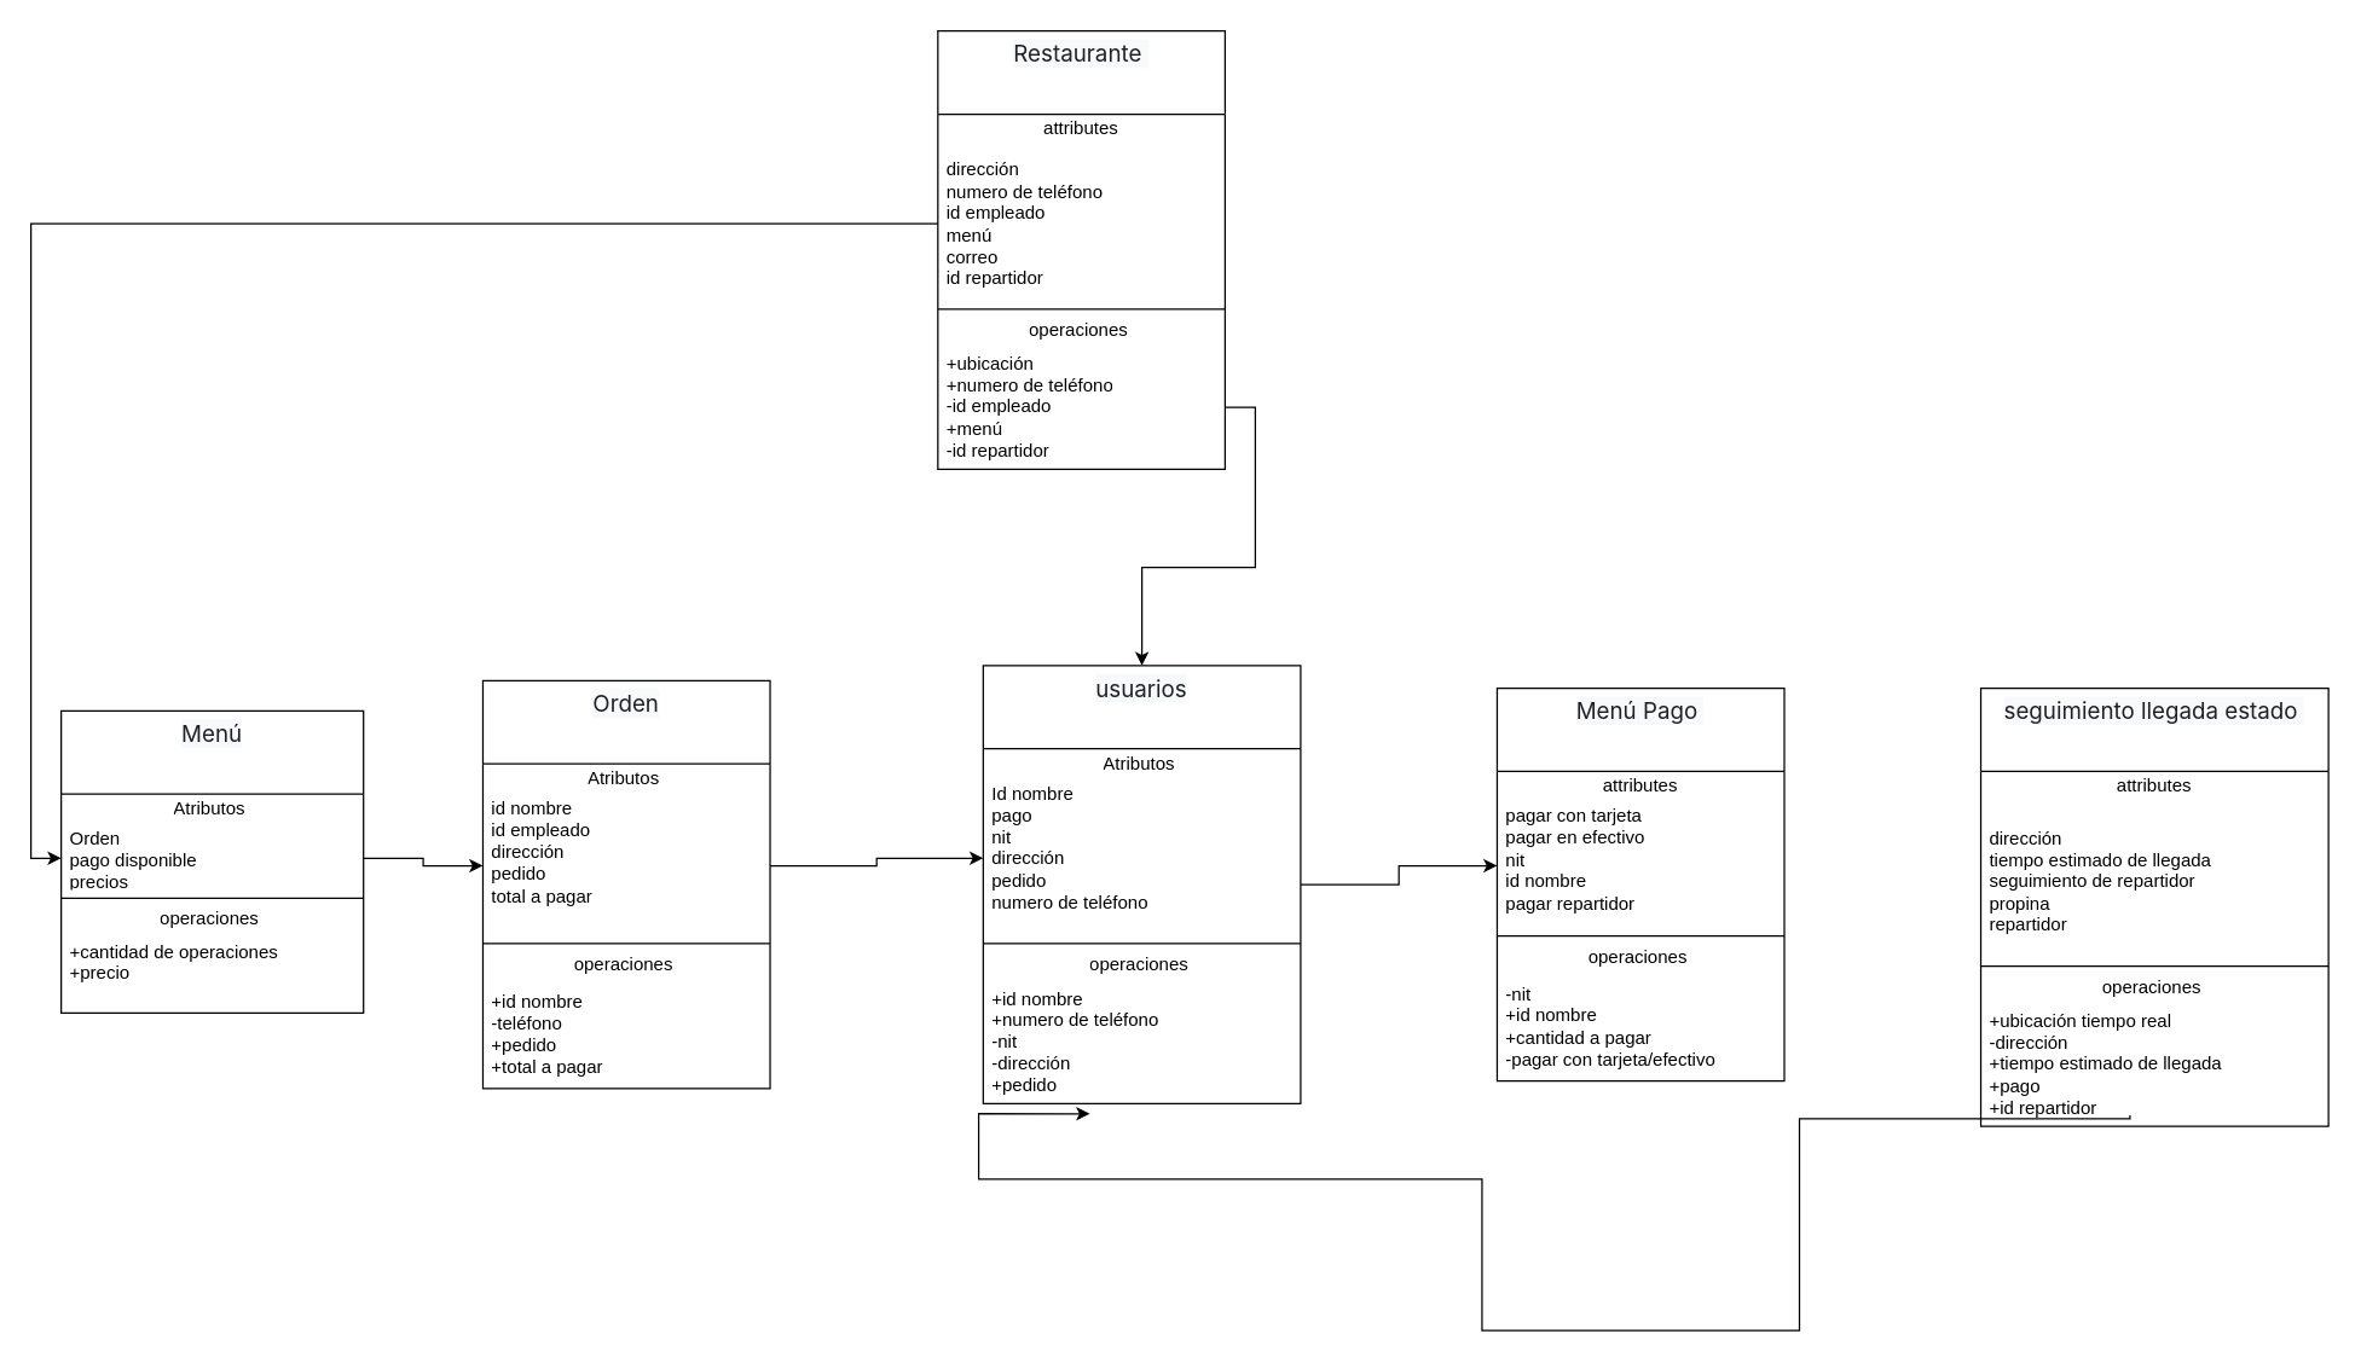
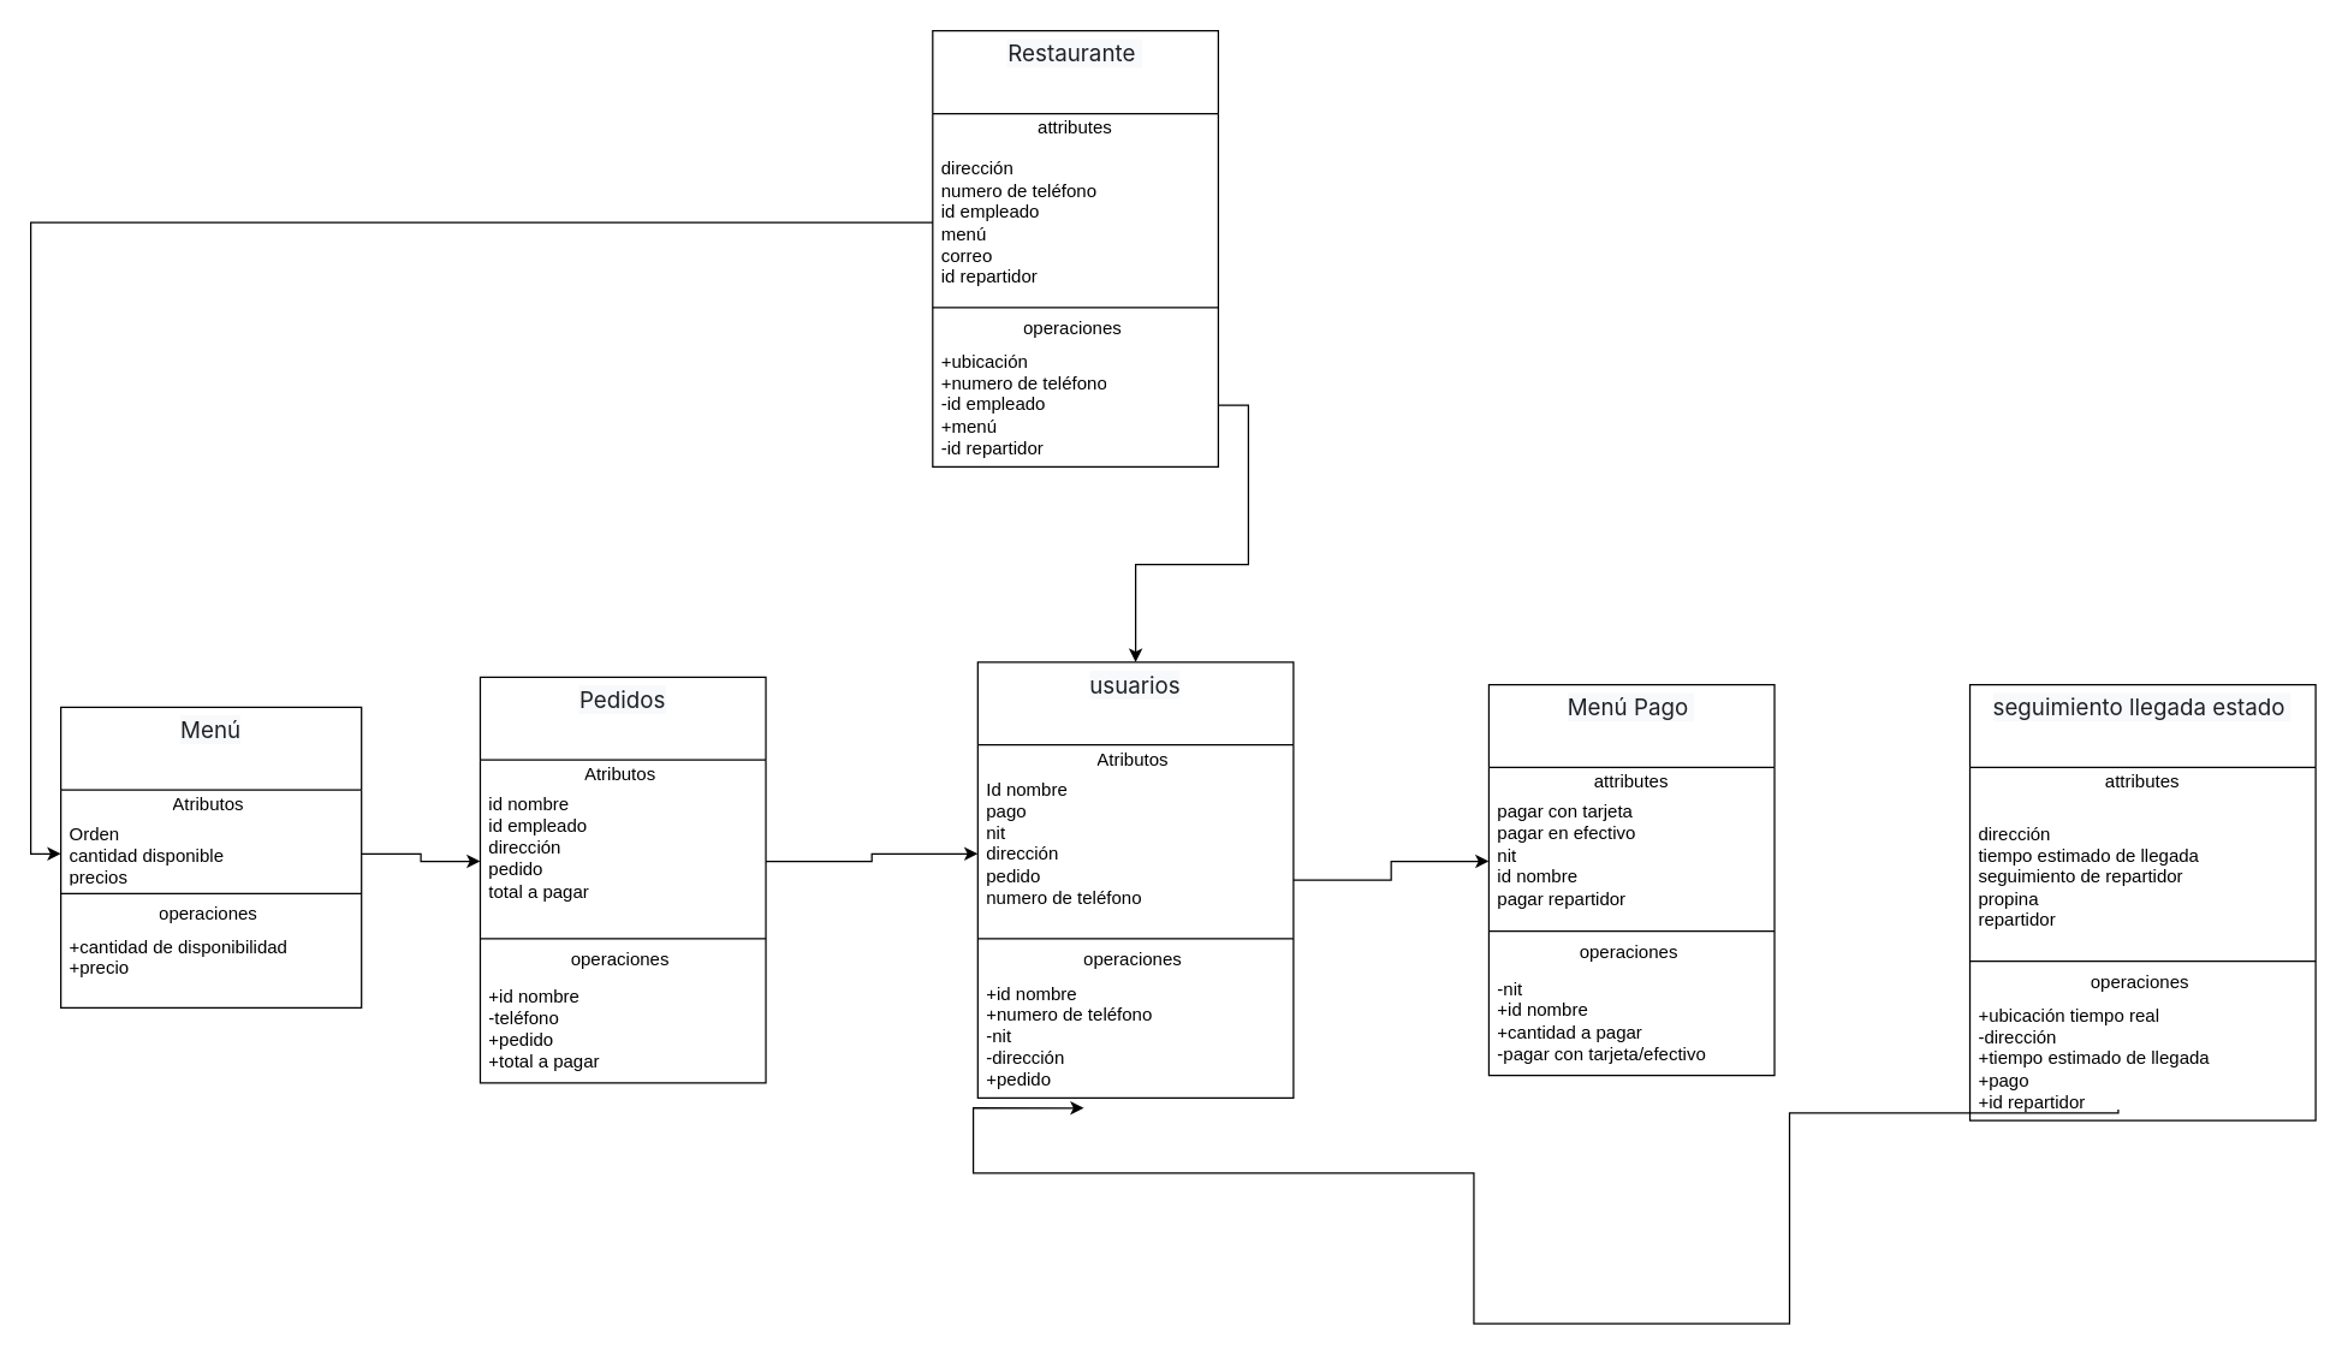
- <mxCell id="2" value="&lt;span style=&quot;color: rgb(29, 33, 37); font-family: -apple-system, BlinkMacSystemFont, &amp;quot;Segoe UI&amp;quot;, Roboto, &amp;quot;Helvetica Neue&amp;quot;, Arial, &amp;quot;Noto Sans&amp;quot;, &amp;quot;Liberation Sans&amp;quot;, sans-serif, &amp;quot;Apple Color Emoji&amp;quot;, &amp;quot;Segoe UI Emoji&amp;quot;, &amp;quot;Segoe UI Symbol&amp;quot;, &amp;quot;Noto Color Emoji&amp;quot;; font-size: 15px; text-align: left; background-color: rgb(248, 249, 250);&quot;&gt;Orden&lt;/span&gt;" style="swimlane;fontStyle=0;align=center;verticalAlign=top;childLayout=stackLayout;horizontal=1;startSize=55;horizontalStack=0;resizeParent=1;resizeParentMax=0;resizeLast=0;collapsible=0;marginBottom=0;html=1;whiteSpace=wrap;" parent="1" vertex="1"><mxGeometry x="319" y="450" width="190" height="270" as="geometry" /></mxCell>
+ <mxCell id="2" value="&lt;span style=&quot;color: rgb(29, 33, 37); font-family: -apple-system, BlinkMacSystemFont, &amp;quot;Segoe UI&amp;quot;, Roboto, &amp;quot;Helvetica Neue&amp;quot;, Arial, &amp;quot;Noto Sans&amp;quot;, &amp;quot;Liberation Sans&amp;quot;, sans-serif, &amp;quot;Apple Color Emoji&amp;quot;, &amp;quot;Segoe UI Emoji&amp;quot;, &amp;quot;Segoe UI Symbol&amp;quot;, &amp;quot;Noto Color Emoji&amp;quot;; font-size: 15px; text-align: left; background-color: rgb(248, 249, 250);&quot;&gt;Pedidos&lt;/span&gt;" style="swimlane;fontStyle=0;align=center;verticalAlign=top;childLayout=stackLayout;horizontal=1;startSize=55;horizontalStack=0;resizeParent=1;resizeParentMax=0;resizeLast=0;collapsible=0;marginBottom=0;html=1;whiteSpace=wrap;" parent="1" vertex="1"><mxGeometry x="319" y="450" width="190" height="270" as="geometry" /></mxCell>
- <mxCell id="22" value="Orden&amp;nbsp;&lt;div&gt;pago disponible&amp;nbsp;&lt;/div&gt;&lt;div&gt;precios&amp;nbsp;&lt;/div&gt;" style="text;html=1;strokeColor=none;fillColor=none;align=left;verticalAlign=middle;spacingLeft=4;spacingRight=4;overflow=hidden;rotatable=0;points=[[0,0.5],[1,0.5]];portConstraint=eastwest;whiteSpace=wrap;" parent="20" vertex="1"><mxGeometry y="75" width="200" height="45" as="geometry" /></mxCell>
+ <mxCell id="22" value="Orden&amp;nbsp;&lt;div&gt;cantidad disponible&amp;nbsp;&lt;/div&gt;&lt;div&gt;precios&amp;nbsp;&lt;/div&gt;" style="text;html=1;strokeColor=none;fillColor=none;align=left;verticalAlign=middle;spacingLeft=4;spacingRight=4;overflow=hidden;rotatable=0;points=[[0,0.5],[1,0.5]];portConstraint=eastwest;whiteSpace=wrap;" parent="20" vertex="1"><mxGeometry y="75" width="200" height="45" as="geometry" /></mxCell>
- <mxCell id="25" value="+cantidad de operaciones&lt;div&gt;+precio&amp;nbsp;&lt;/div&gt;&lt;div&gt;&lt;br&gt;&lt;/div&gt;" style="text;html=1;strokeColor=none;fillColor=none;align=left;verticalAlign=middle;spacingLeft=4;spacingRight=4;overflow=hidden;rotatable=0;points=[[0,0.5],[1,0.5]];portConstraint=eastwest;whiteSpace=wrap;" parent="20" vertex="1"><mxGeometry y="148" width="200" height="52" as="geometry" /></mxCell>
+ <mxCell id="25" value="+cantidad de disponibilidad&lt;div&gt;+precio&amp;nbsp;&lt;/div&gt;&lt;div&gt;&lt;br&gt;&lt;/div&gt;" style="text;html=1;strokeColor=none;fillColor=none;align=left;verticalAlign=middle;spacingLeft=4;spacingRight=4;overflow=hidden;rotatable=0;points=[[0,0.5],[1,0.5]];portConstraint=eastwest;whiteSpace=wrap;" parent="20" vertex="1"><mxGeometry y="148" width="200" height="52" as="geometry" /></mxCell>
